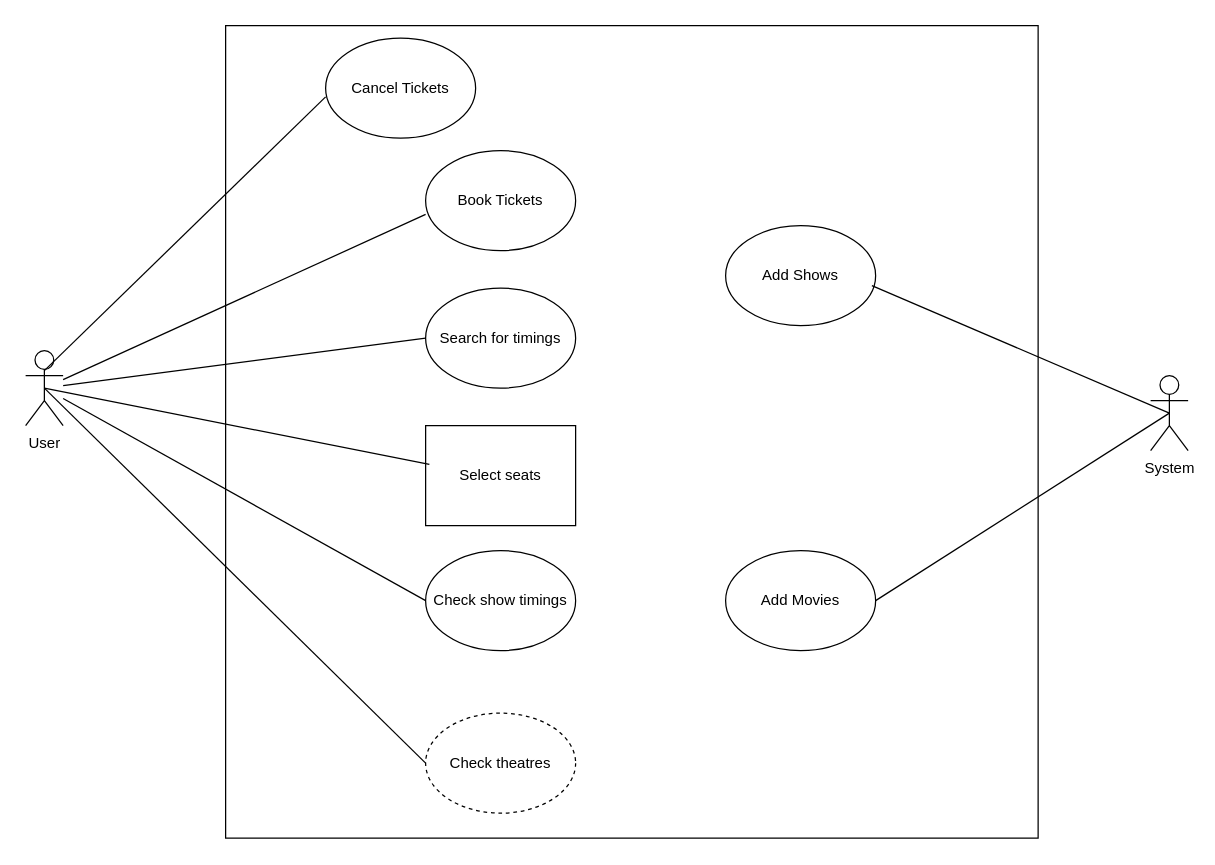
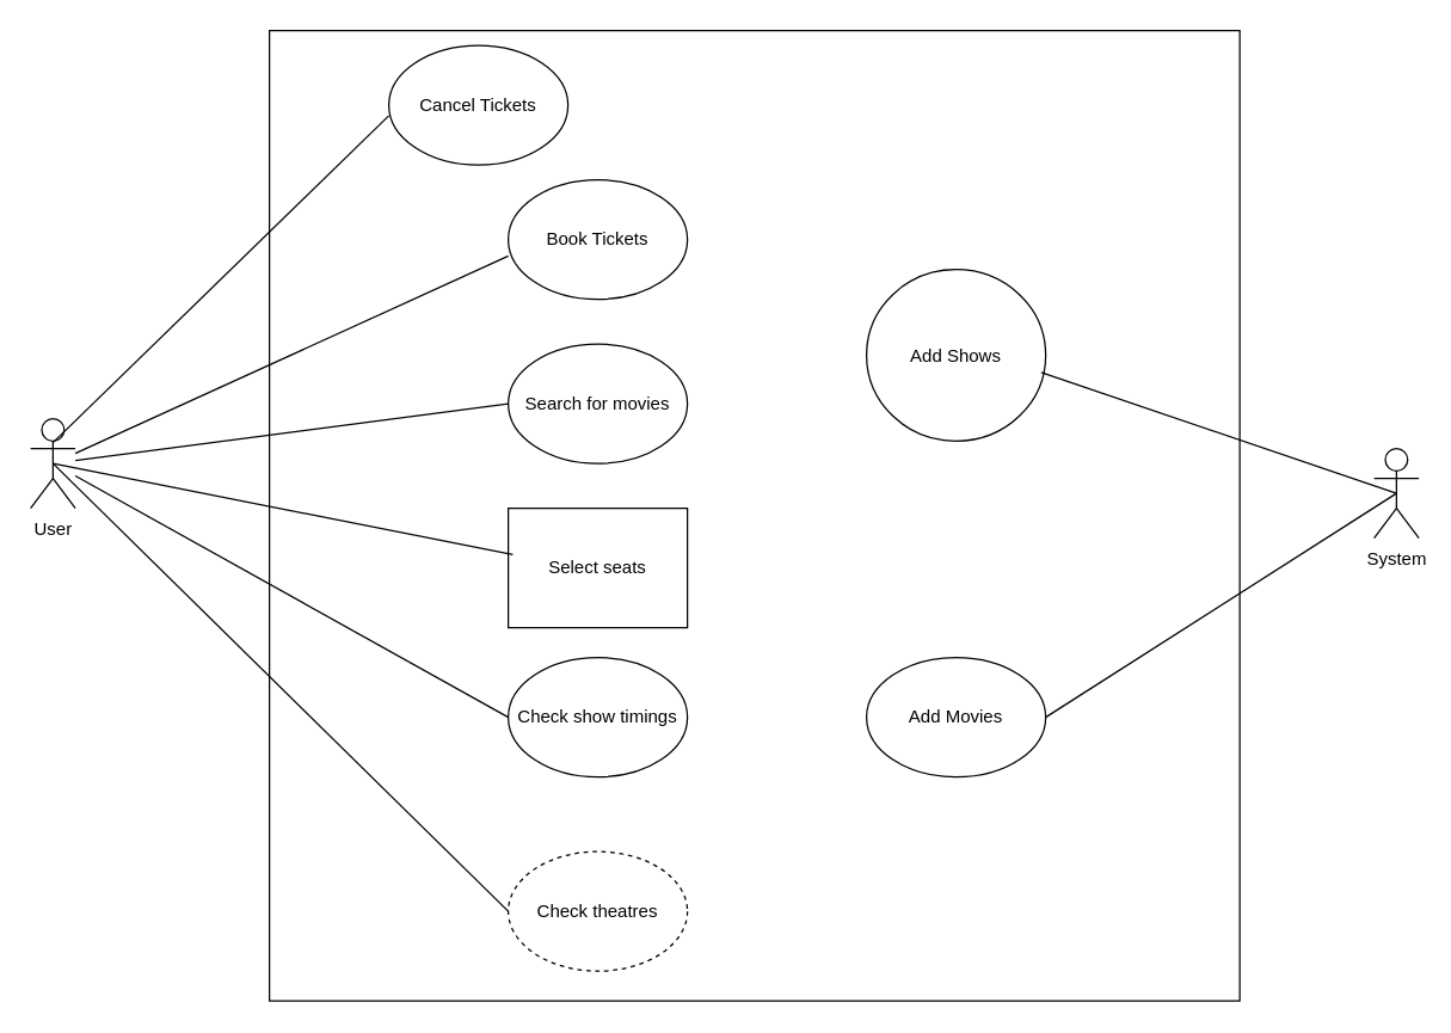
- <mxCell id="15" value="Add Shows" style="ellipse;whiteSpace=wrap;html=1;" vertex="1" parent="1"><mxGeometry x="580" y="180" width="120" height="80" as="geometry" /></mxCell>
+ <mxCell id="15" value="Add Shows" style="ellipse;whiteSpace=wrap;html=1;" vertex="1" parent="1"><mxGeometry x="580" y="180" width="120" height="115" as="geometry" /></mxCell>
- <mxCell id="5" value="Search for timings" style="ellipse;whiteSpace=wrap;html=1;" vertex="1" parent="1"><mxGeometry x="340" y="230" width="120" height="80" as="geometry" /></mxCell>
+ <mxCell id="5" value="Search for movies" style="ellipse;whiteSpace=wrap;html=1;" vertex="1" parent="1"><mxGeometry x="340" y="230" width="120" height="80" as="geometry" /></mxCell>
